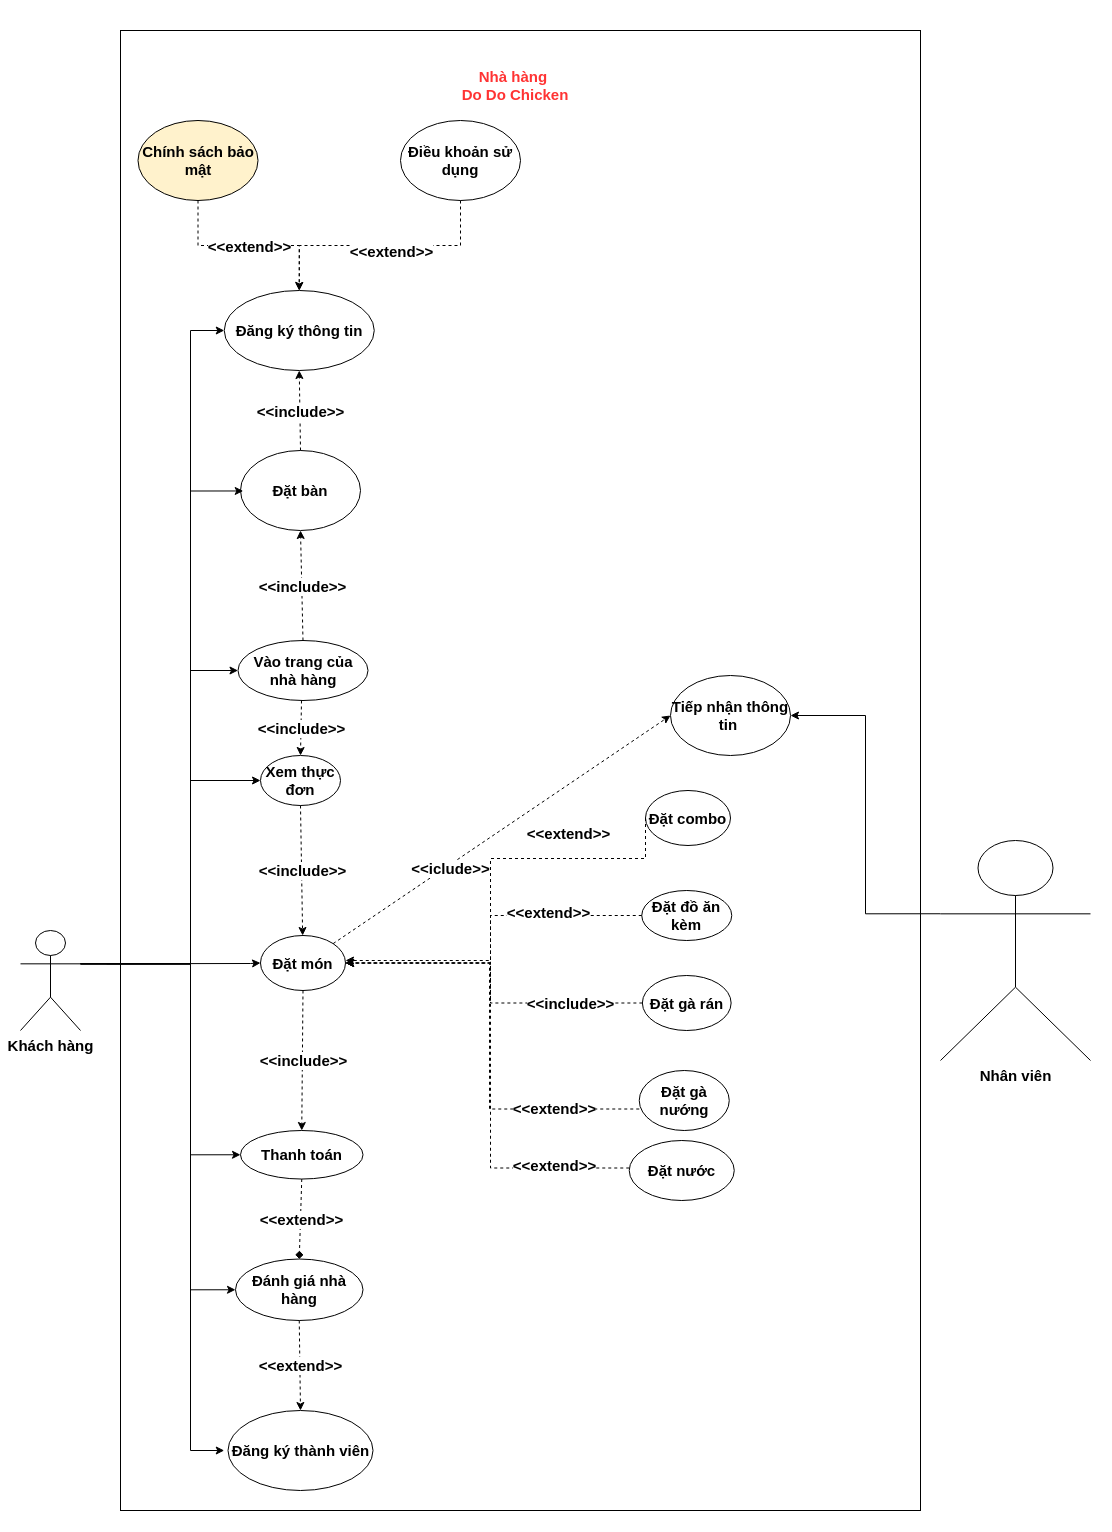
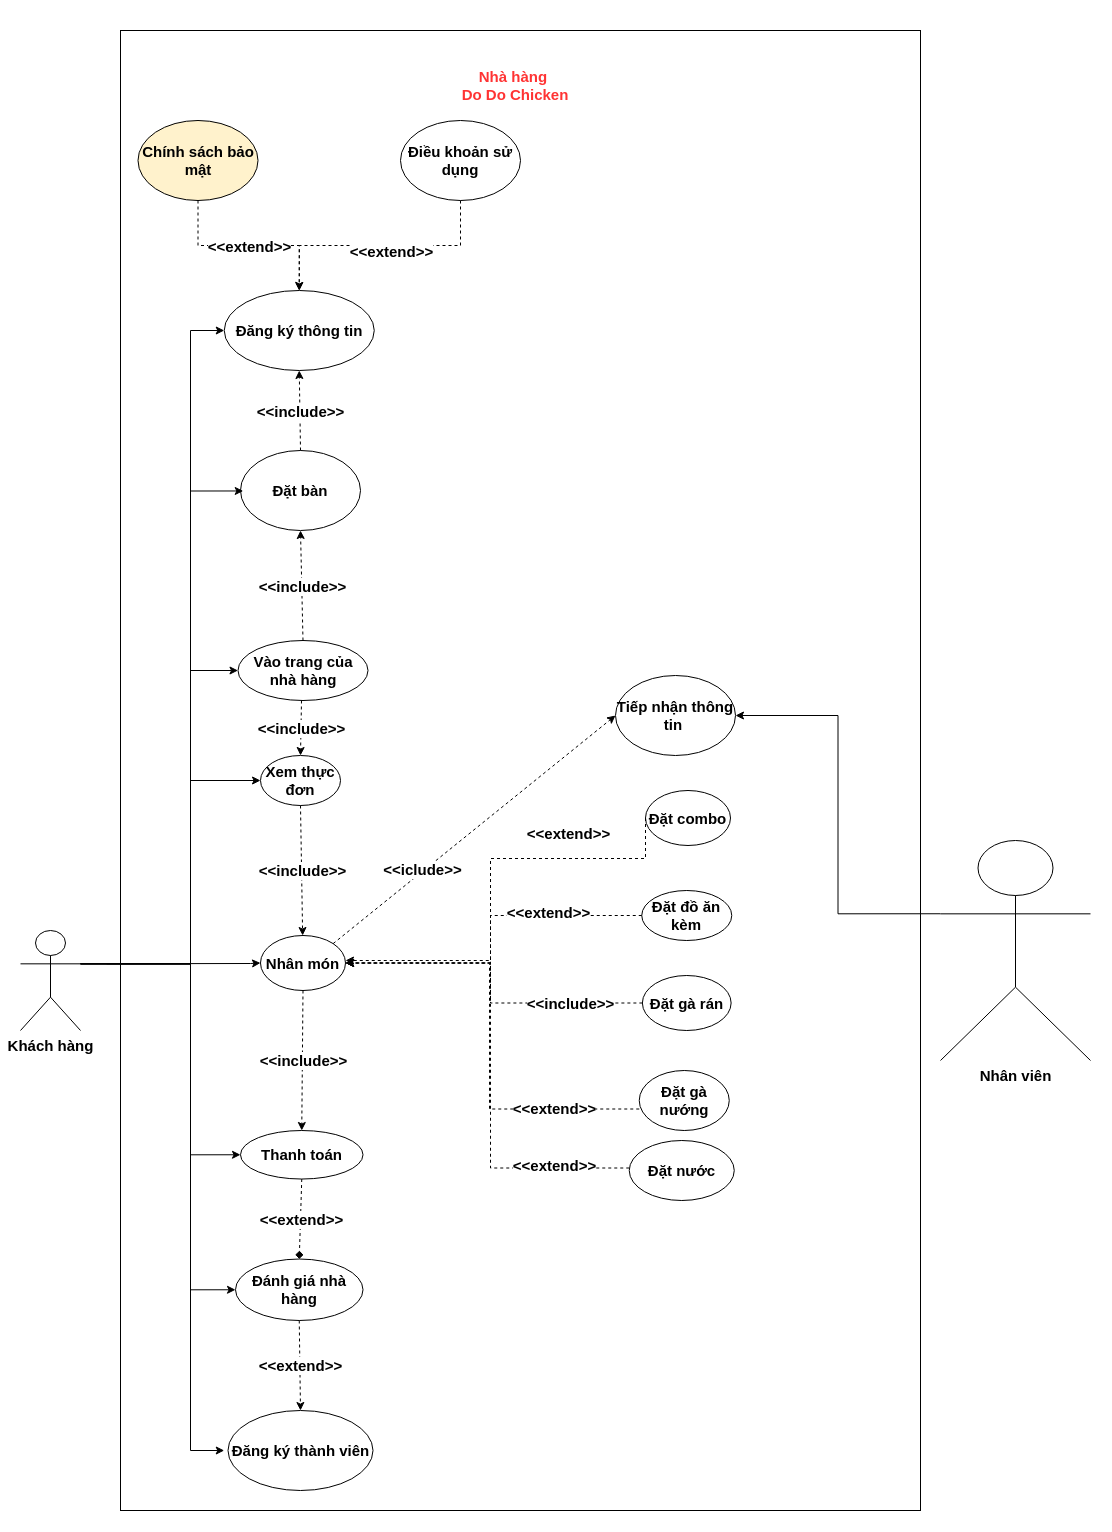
- <mxCell id="41" value="Tiếp nhận thông tin&amp;nbsp;" style="ellipse;whiteSpace=wrap;html=1;fontStyle=1;fontSize=15;" parent="1" vertex="1"><mxGeometry x="670" y="675" width="120" height="80" as="geometry" /></mxCell>
+ <mxCell id="41" value="Tiếp nhận thông tin&amp;nbsp;" style="ellipse;whiteSpace=wrap;html=1;fontStyle=1;fontSize=15;" parent="1" vertex="1"><mxGeometry x="615" y="675" width="120" height="80" as="geometry" /></mxCell>
- <mxCell id="6" value="Đặt món" style="ellipse;whiteSpace=wrap;html=1;fontStyle=1;fontSize=15;" parent="1" vertex="1"><mxGeometry x="260" y="935" width="85" height="55" as="geometry" /></mxCell>
+ <mxCell id="6" value="Nhân món" style="ellipse;whiteSpace=wrap;html=1;fontStyle=1;fontSize=15;" parent="1" vertex="1"><mxGeometry x="260" y="935" width="85" height="55" as="geometry" /></mxCell>
